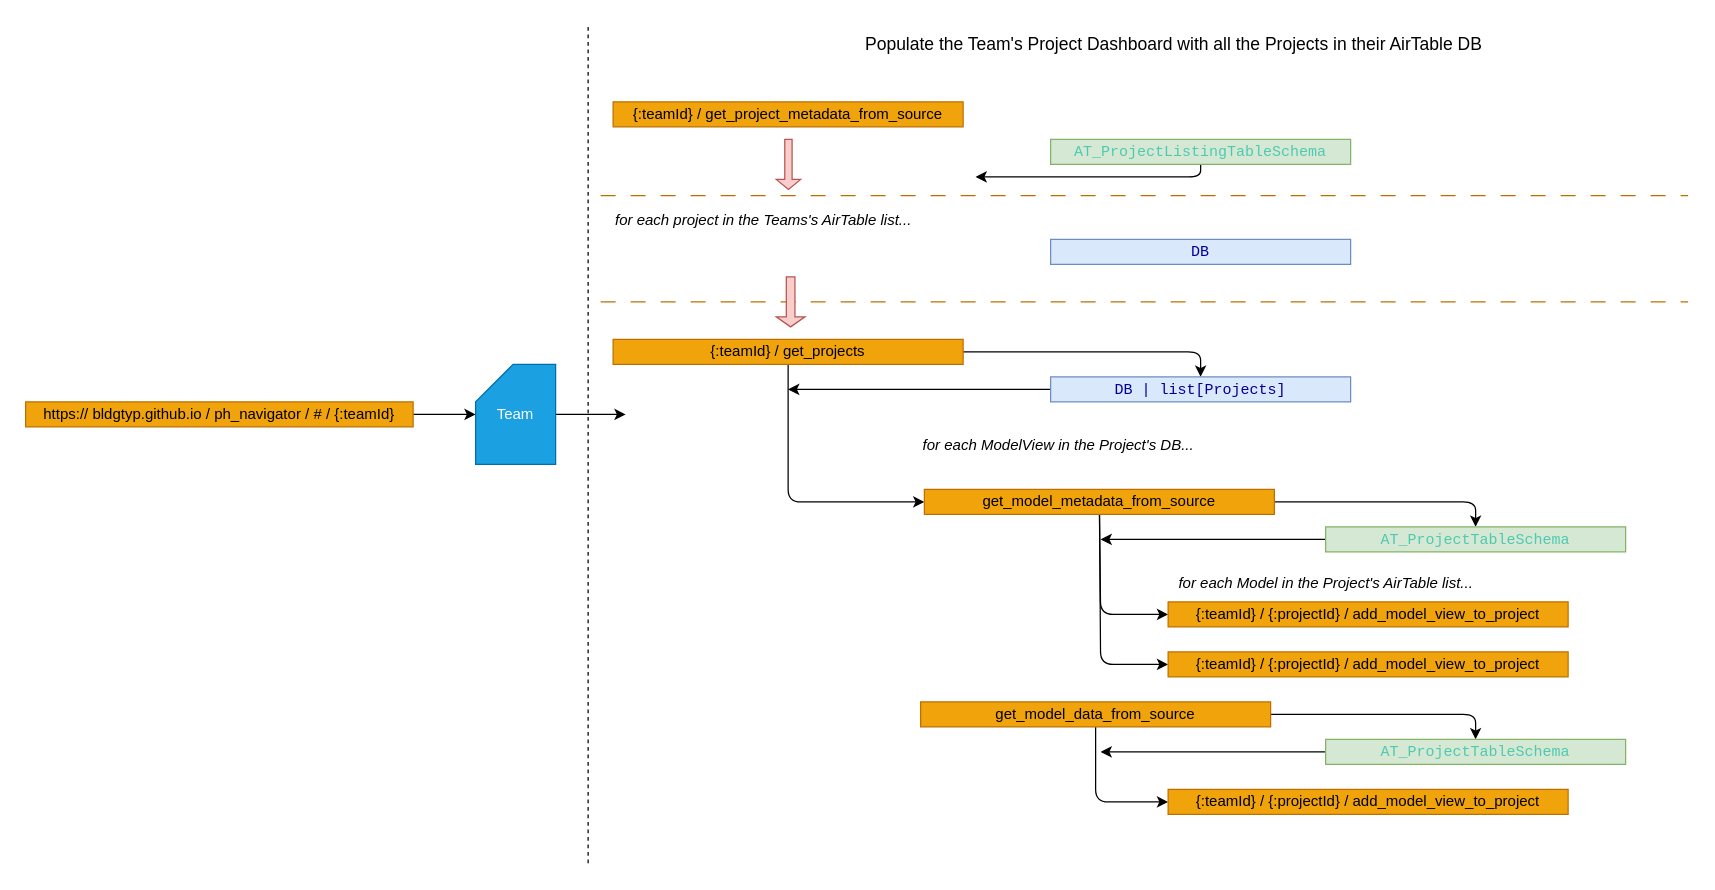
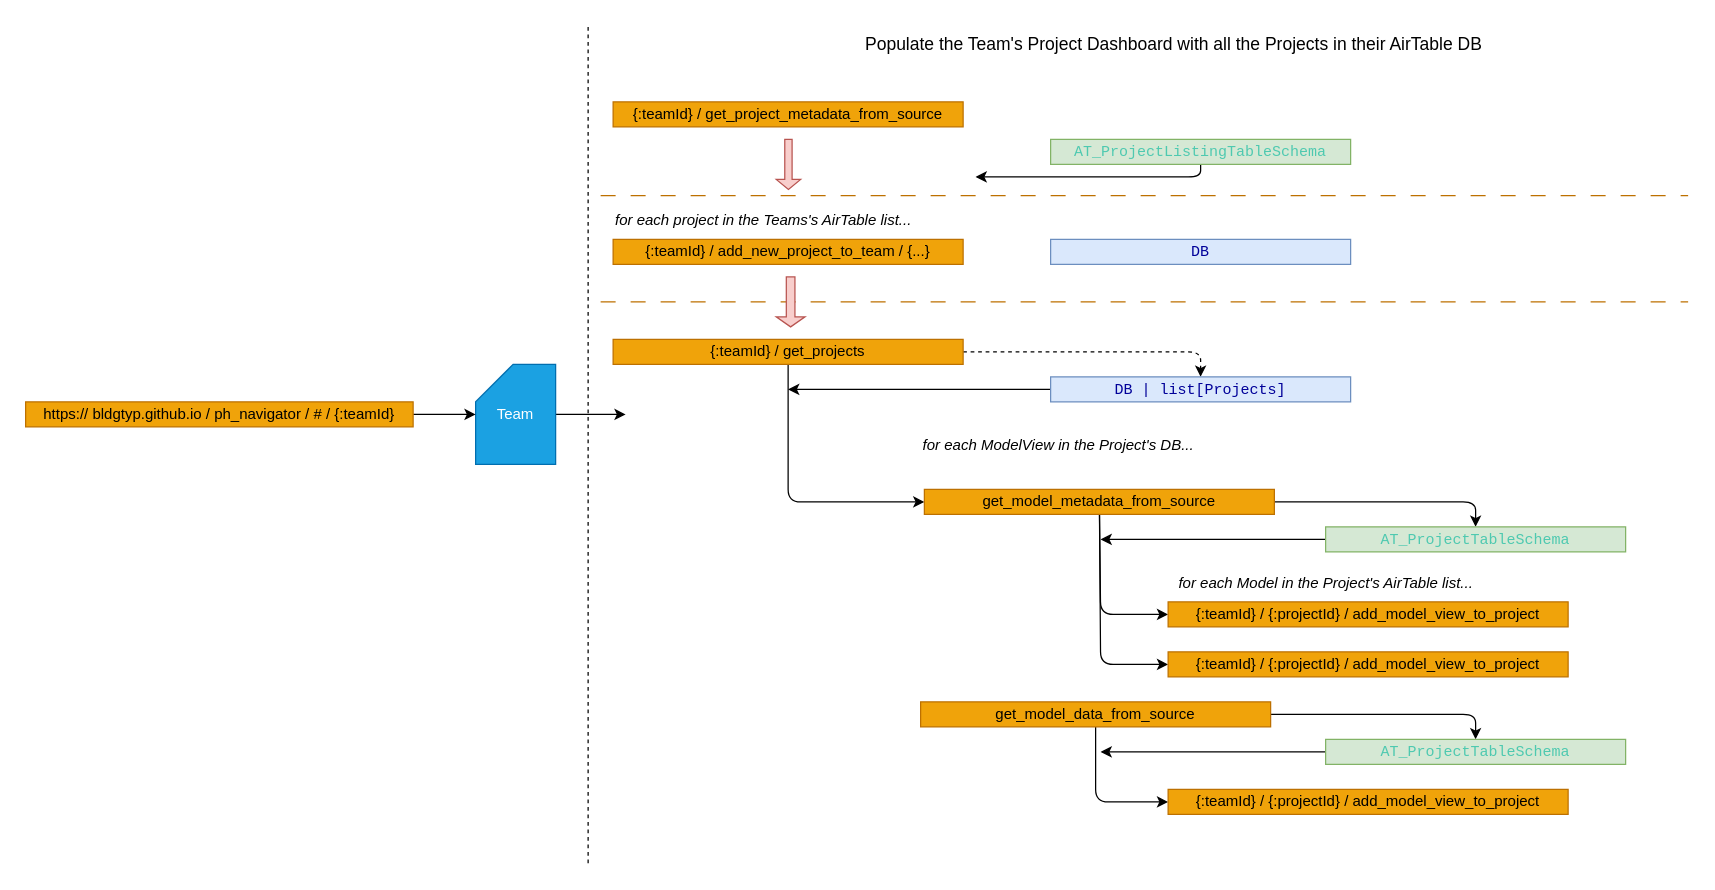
+ <mxCell id="7" value="&lt;span class=&quot;message-body-wrapper&quot;&gt;{:teamId} / add_new_project_to_team / {...}&lt;/span&gt;" style="rounded=0;whiteSpace=wrap;html=1;fillColor=#f0a30a;fontColor=#000000;strokeColor=#BD7000;" vertex="1" parent="1"><mxGeometry x="490" y="191" width="280" height="20" as="geometry" /></mxCell>
- <mxCell id="9" style="edgeStyle=none;html=1;entryX=0.5;entryY=0;entryDx=0;entryDy=0;fontSize=14;" edge="1" parent="1" source="10" target="34"><mxGeometry relative="1" as="geometry"><Array as="points"><mxPoint x="960" y="281" /></Array></mxGeometry></mxCell>
+ <mxCell id="9" style="edgeStyle=none;html=1;entryX=0.5;entryY=0;entryDx=0;entryDy=0;fontSize=14;dashed=1;" edge="1" parent="1" source="10" target="34"><mxGeometry relative="1" as="geometry"><Array as="points"><mxPoint x="960" y="281" /></Array></mxGeometry></mxCell>
